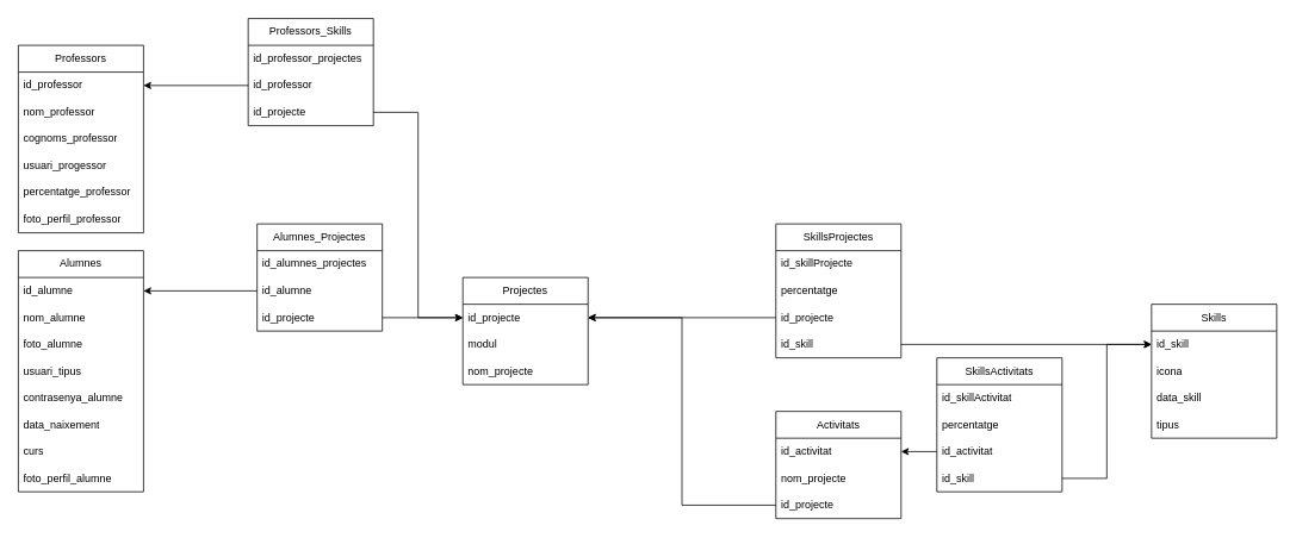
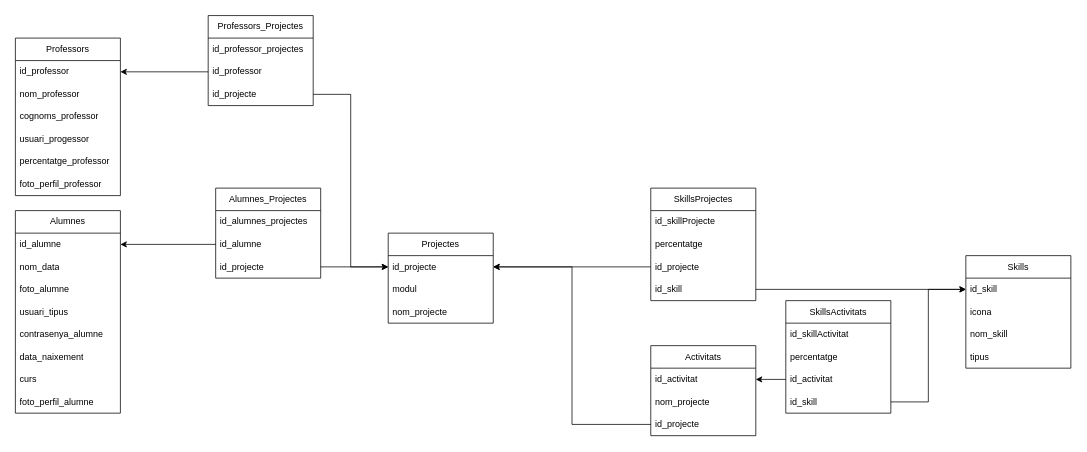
- <mxCell id="54" value="Professors_Skills" style="swimlane;fontStyle=0;childLayout=stackLayout;horizontal=1;startSize=30;horizontalStack=0;resizeParent=1;resizeParentMax=0;resizeLast=0;collapsible=1;marginBottom=0;whiteSpace=wrap;html=1;" vertex="1" parent="1"><mxGeometry x="277" y="20" width="140" height="120" as="geometry" /></mxCell>
+ <mxCell id="54" value="Professors_Projectes" style="swimlane;fontStyle=0;childLayout=stackLayout;horizontal=1;startSize=30;horizontalStack=0;resizeParent=1;resizeParentMax=0;resizeLast=0;collapsible=1;marginBottom=0;whiteSpace=wrap;html=1;" vertex="1" parent="1"><mxGeometry x="277" y="20" width="140" height="120" as="geometry" /></mxCell>
- <mxCell id="11" value="nom_alumne" style="text;strokeColor=none;fillColor=none;align=left;verticalAlign=middle;spacingLeft=4;spacingRight=4;overflow=hidden;points=[[0,0.5],[1,0.5]];portConstraint=eastwest;rotatable=0;whiteSpace=wrap;html=1;" parent="9" vertex="1"><mxGeometry y="60" width="140" height="30" as="geometry" /></mxCell>
+ <mxCell id="11" value="nom_data" style="text;strokeColor=none;fillColor=none;align=left;verticalAlign=middle;spacingLeft=4;spacingRight=4;overflow=hidden;points=[[0,0.5],[1,0.5]];portConstraint=eastwest;rotatable=0;whiteSpace=wrap;html=1;" parent="9" vertex="1"><mxGeometry y="60" width="140" height="30" as="geometry" /></mxCell>
- <mxCell id="25" value="data_skill" style="text;strokeColor=none;fillColor=none;align=left;verticalAlign=middle;spacingLeft=4;spacingRight=4;overflow=hidden;points=[[0,0.5],[1,0.5]];portConstraint=eastwest;rotatable=0;whiteSpace=wrap;html=1;" parent="22" vertex="1"><mxGeometry y="90" width="140" height="30" as="geometry" /></mxCell>
+ <mxCell id="25" value="nom_skill" style="text;strokeColor=none;fillColor=none;align=left;verticalAlign=middle;spacingLeft=4;spacingRight=4;overflow=hidden;points=[[0,0.5],[1,0.5]];portConstraint=eastwest;rotatable=0;whiteSpace=wrap;html=1;" parent="22" vertex="1"><mxGeometry y="90" width="140" height="30" as="geometry" /></mxCell>
